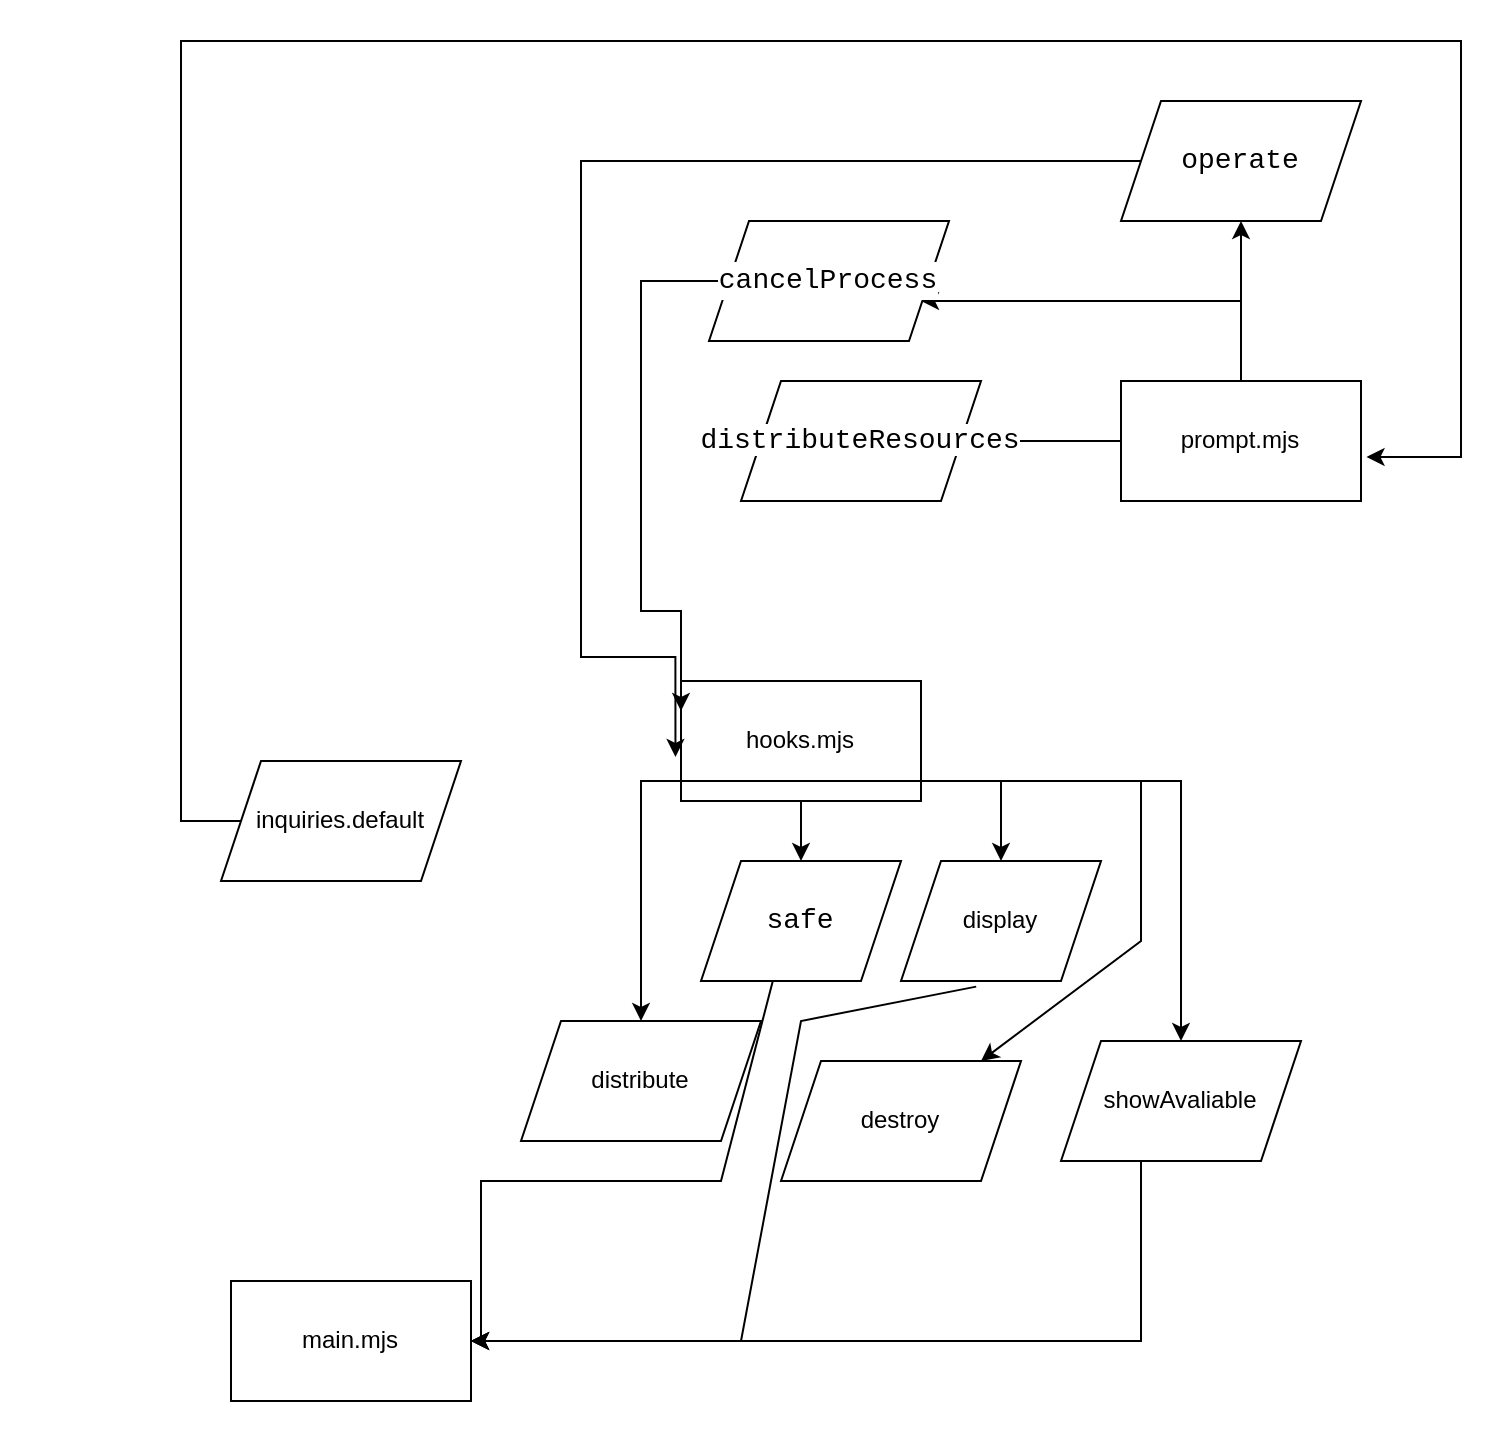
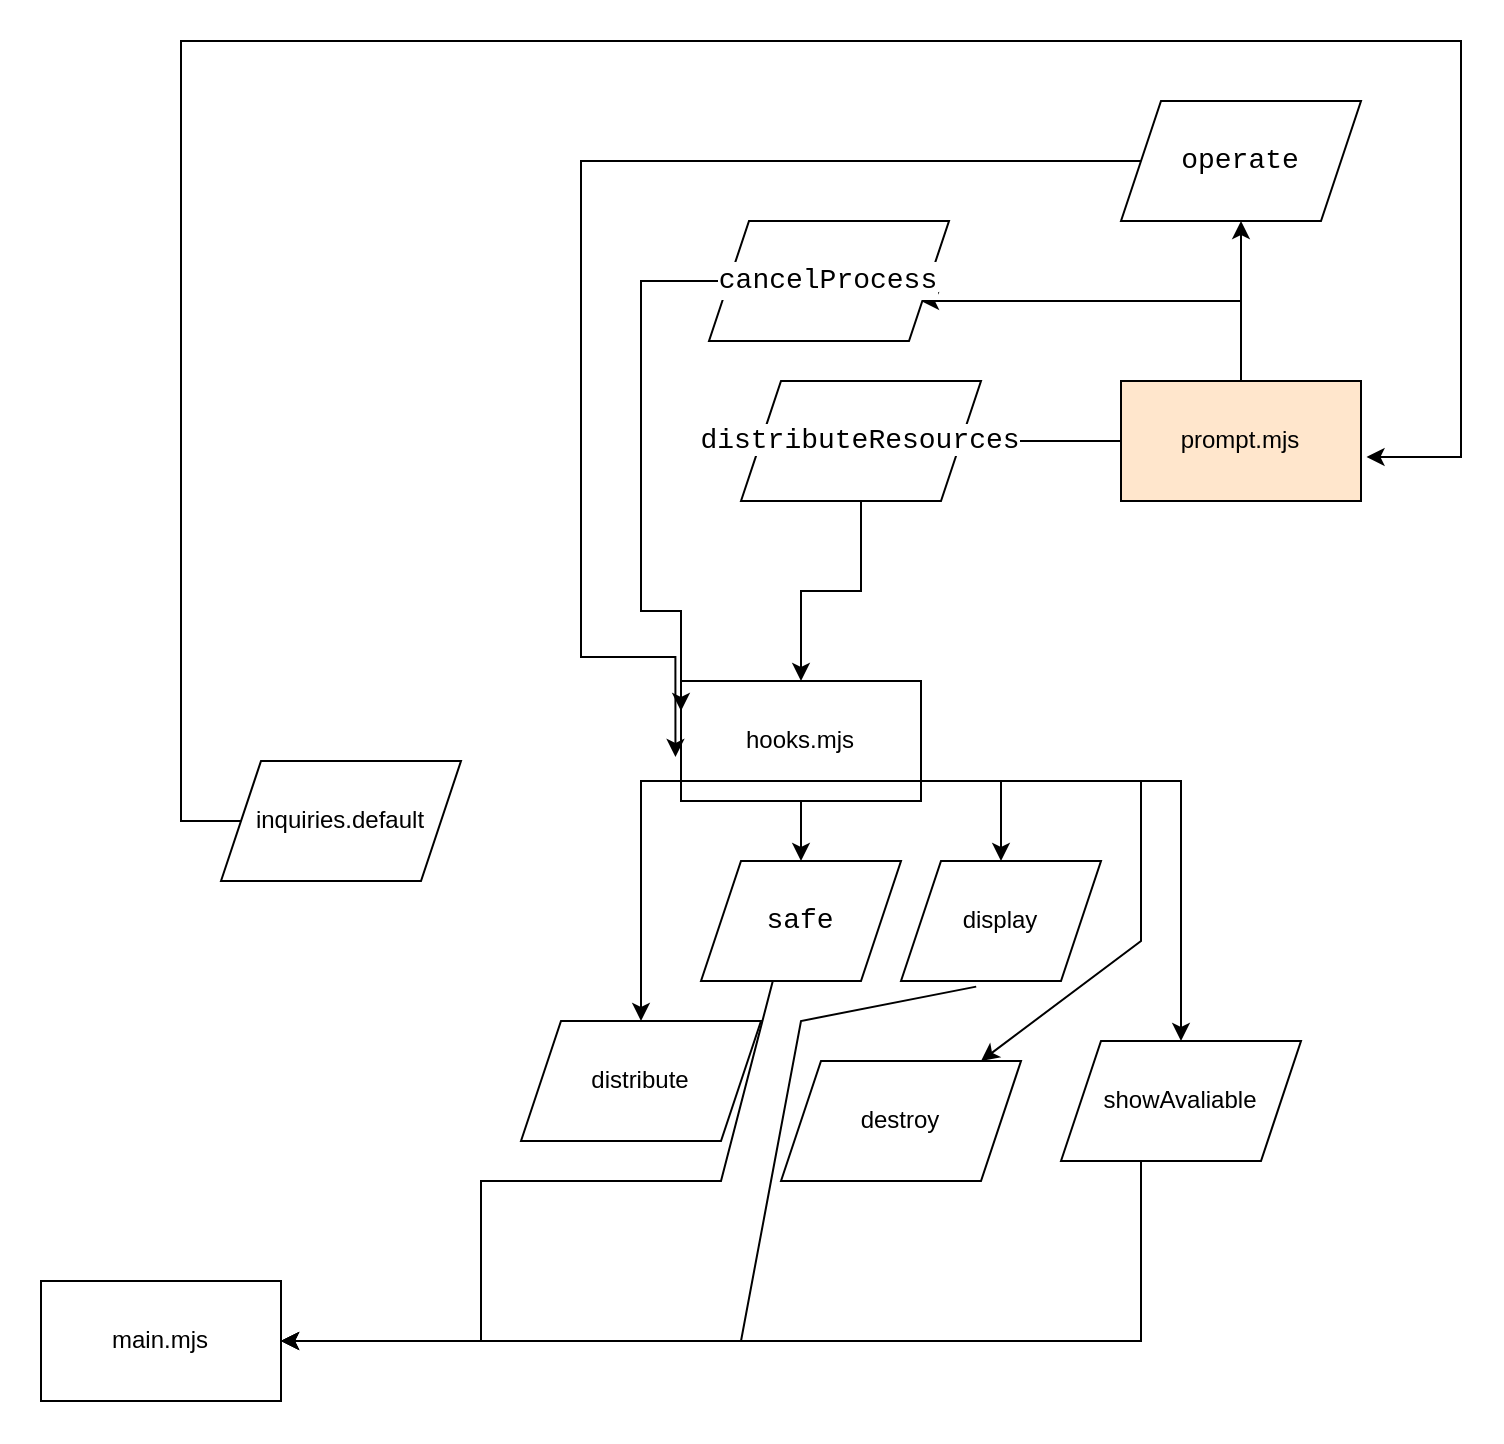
- <mxCell id="21" value="prompt.mjs" style="whiteSpace=wrap;html=1;labelBackgroundColor=none;fontColor=#000000;" vertex="1" parent="1"><mxGeometry x="560" y="190" width="120" height="60" as="geometry" /></mxCell>
+ <mxCell id="21" value="prompt.mjs" style="whiteSpace=wrap;html=1;labelBackgroundColor=none;fontColor=#000000;fillColor=#ffe6cc;" vertex="1" parent="1"><mxGeometry x="560" y="190" width="120" height="60" as="geometry" /></mxCell>
+ <mxCell id="22" value="" style="edgeStyle=orthogonalEdgeStyle;rounded=0;orthogonalLoop=1;jettySize=auto;html=1;fontColor=#000000;" edge="1" parent="1" source="23" target="5"><mxGeometry relative="1" as="geometry" /></mxCell>
- <mxCell id="28" value="main.mjs" style="whiteSpace=wrap;html=1;labelBackgroundColor=#FFFFFF;fontColor=#000000;" vertex="1" parent="1"><mxGeometry x="115" y="640" width="120" height="60" as="geometry" /></mxCell>
+ <mxCell id="28" value="main.mjs" style="whiteSpace=wrap;html=1;labelBackgroundColor=#FFFFFF;fontColor=#000000;" vertex="1" parent="1"><mxGeometry x="20" y="640" width="120" height="60" as="geometry" /></mxCell>
